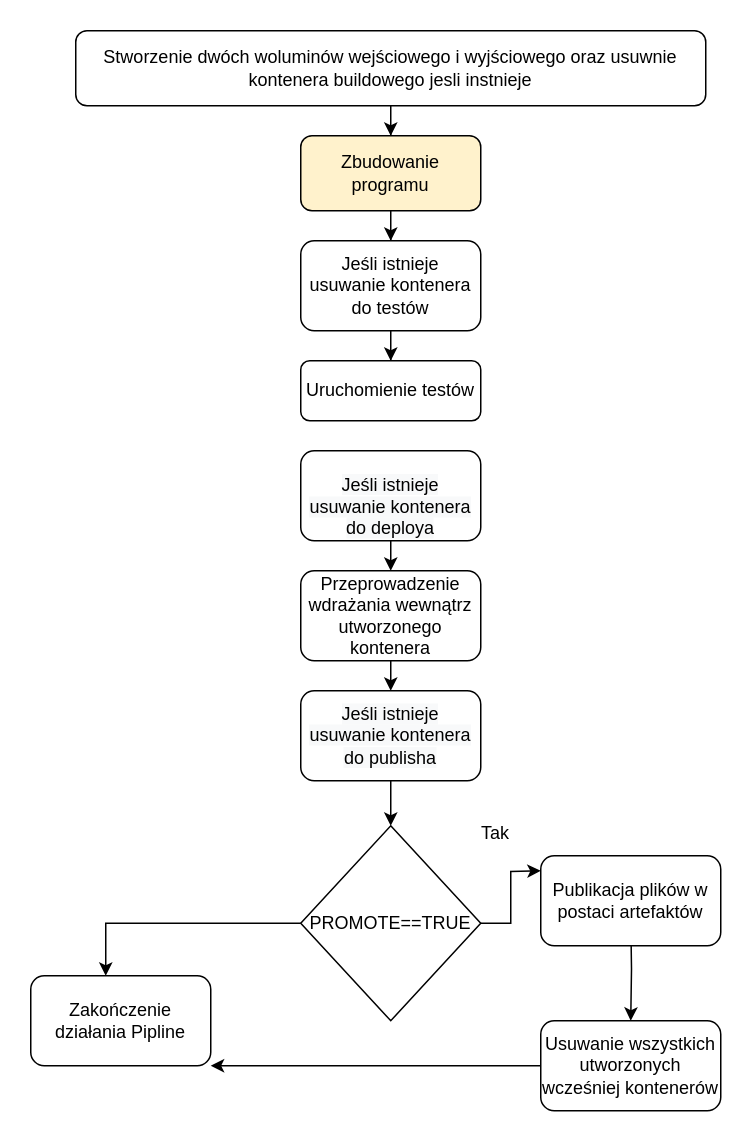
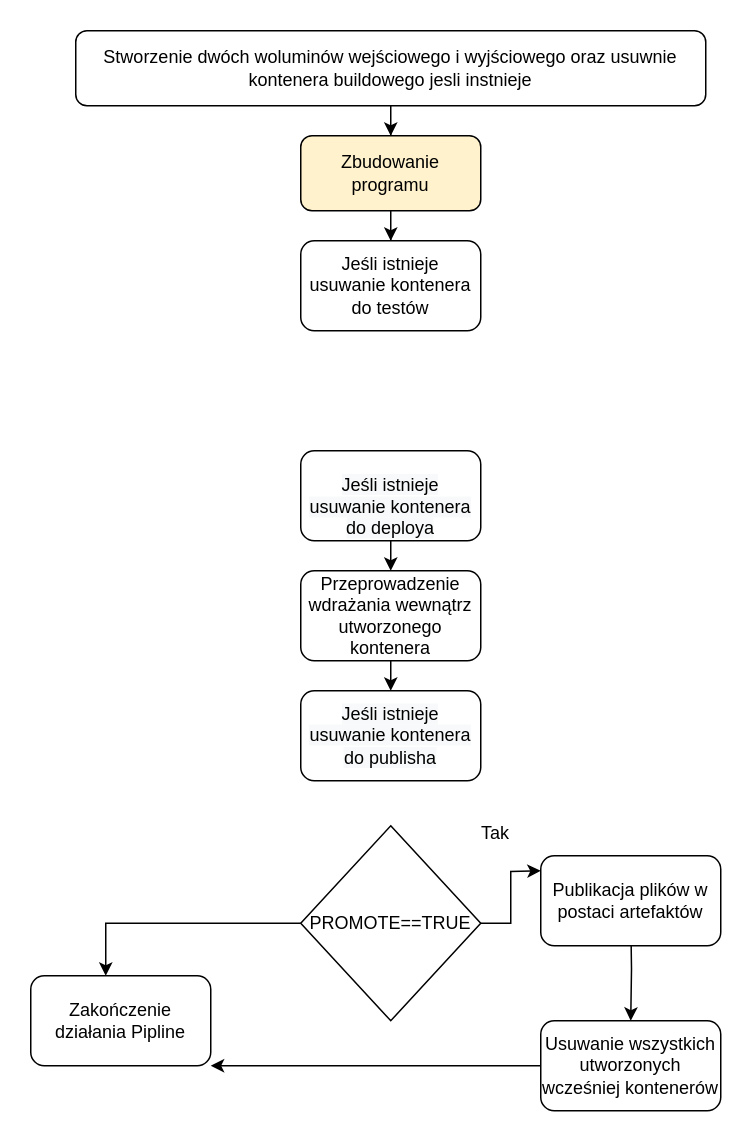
- <mxCell id="6" value="" style="edgeStyle=orthogonalEdgeStyle;rounded=0;orthogonalLoop=1;jettySize=auto;html=1;" parent="1" source="7" target="8" edge="1"><mxGeometry relative="1" as="geometry" /></mxCell>
- <mxCell id="8" value="Uruchomienie testów" style="rounded=1;whiteSpace=wrap;html=1;" parent="1" vertex="1"><mxGeometry x="200" y="240" width="120" height="40" as="geometry" /></mxCell>
- <mxCell id="16" style="edgeStyle=orthogonalEdgeStyle;rounded=0;orthogonalLoop=1;jettySize=auto;html=1;exitX=0.5;exitY=1;exitDx=0;exitDy=0;entryX=0.5;entryY=0;entryDx=0;entryDy=0;" parent="1" source="17" target="13" edge="1"><mxGeometry relative="1" as="geometry" /></mxCell>
